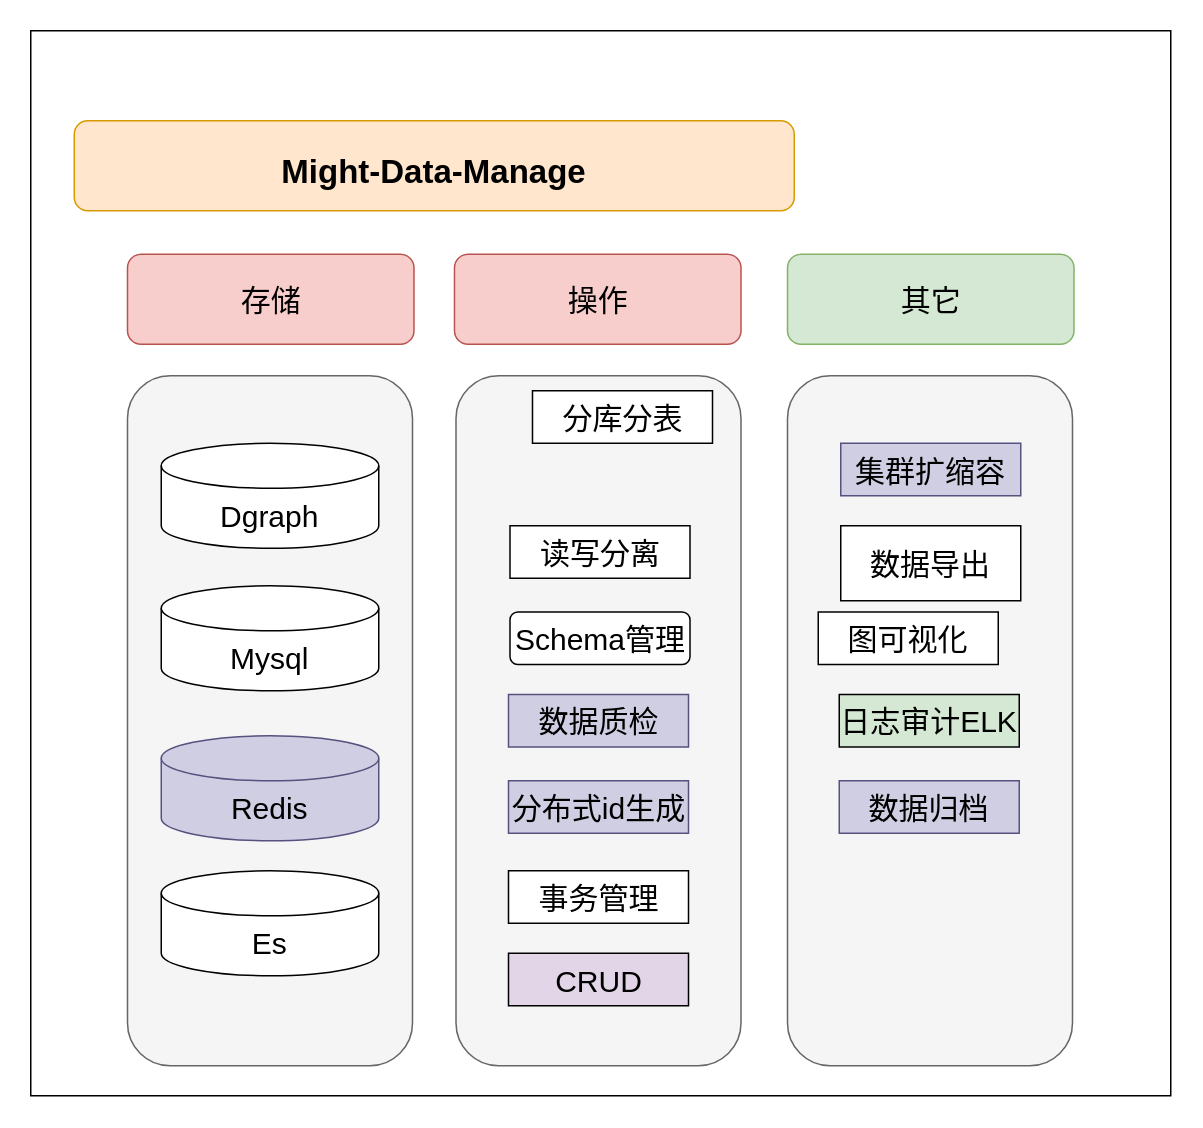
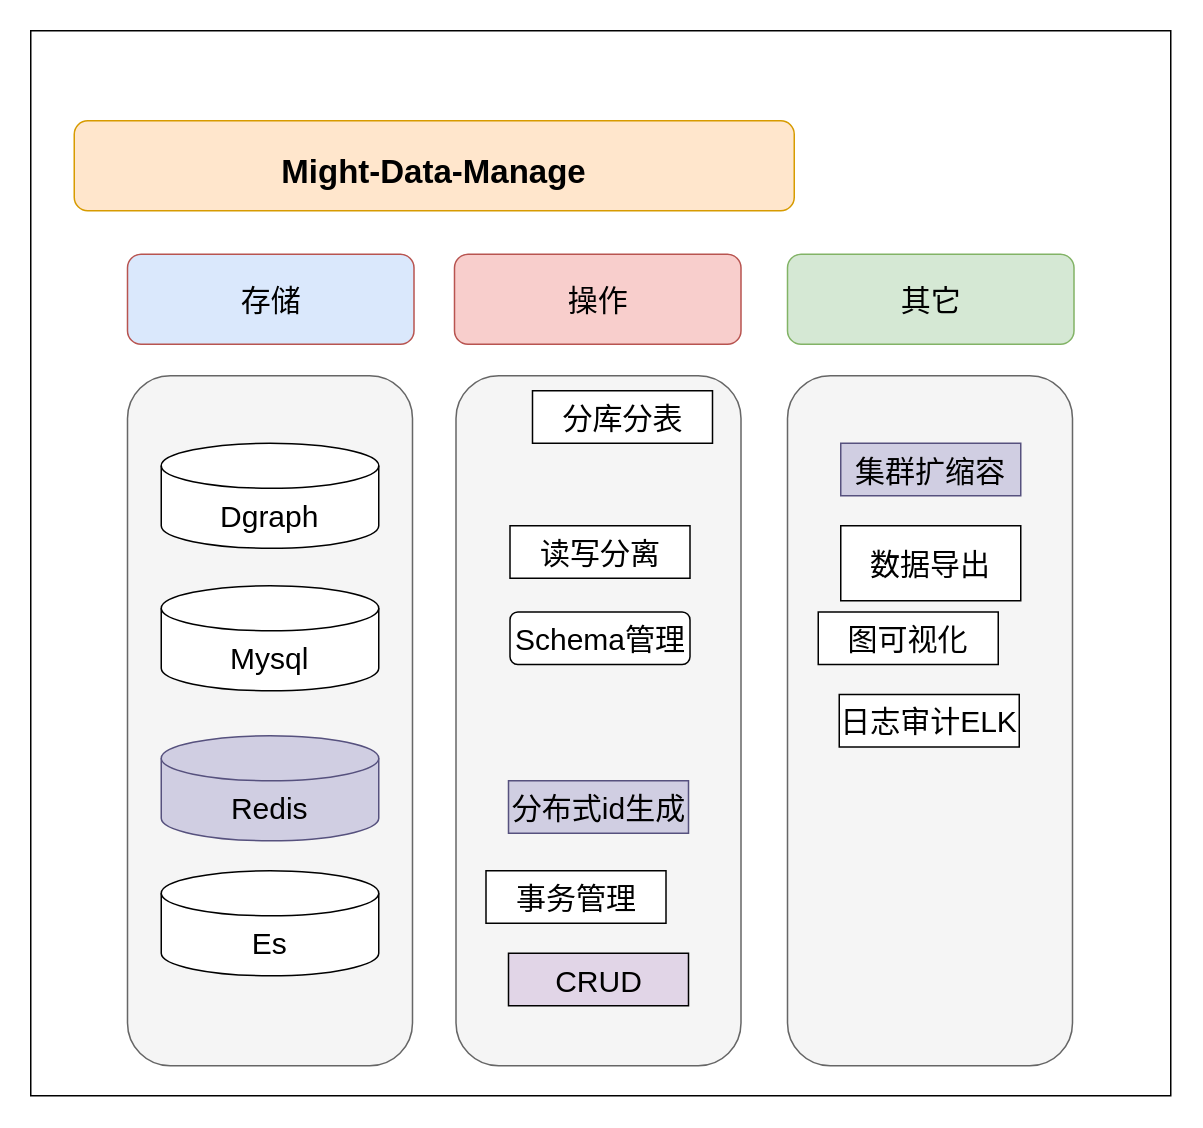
- <mxCell id="23" value="存储" style="rounded=1;whiteSpace=wrap;html=1;fontSize=20;fillColor=#f8cecc;strokeColor=#b85450;" vertex="1" parent="1"><mxGeometry x="84.5" y="169" width="191" height="60" as="geometry" /></mxCell>
+ <mxCell id="23" value="存储" style="rounded=1;whiteSpace=wrap;html=1;fontSize=20;fillColor=#dae8fc;strokeColor=#b85450;" vertex="1" parent="1"><mxGeometry x="84.5" y="169" width="191" height="60" as="geometry" /></mxCell>
- <mxCell id="14" value="数据质检" style="rounded=0;whiteSpace=wrap;html=1;fontSize=20;fillColor=#d0cee2;strokeColor=#56517e;" vertex="1" parent="1"><mxGeometry x="338.5" y="462.5" width="120" height="35" as="geometry" /></mxCell>
- <mxCell id="21" value="日志审计ELK" style="rounded=0;whiteSpace=wrap;html=1;fontSize=20;fillColor=#d5e8d4;" vertex="1" parent="1"><mxGeometry x="559" y="462.5" width="120" height="35" as="geometry" /></mxCell>
+ <mxCell id="21" value="日志审计ELK" style="rounded=0;whiteSpace=wrap;html=1;fontSize=20;" vertex="1" parent="1"><mxGeometry x="559" y="462.5" width="120" height="35" as="geometry" /></mxCell>
- <mxCell id="22" value="数据归档" style="rounded=0;whiteSpace=wrap;html=1;fontSize=20;fillColor=#d0cee2;strokeColor=#56517e;" vertex="1" parent="1"><mxGeometry x="559" y="520" width="120" height="35" as="geometry" /></mxCell>
- <mxCell id="16" value="事务管理" style="rounded=0;whiteSpace=wrap;html=1;fontSize=20;" vertex="1" parent="1"><mxGeometry x="338.5" y="580" width="120" height="35" as="geometry" /></mxCell>
+ <mxCell id="16" value="事务管理" style="rounded=0;whiteSpace=wrap;html=1;fontSize=20;" vertex="1" parent="1"><mxGeometry x="323.5" y="580" width="120" height="35" as="geometry" /></mxCell>
